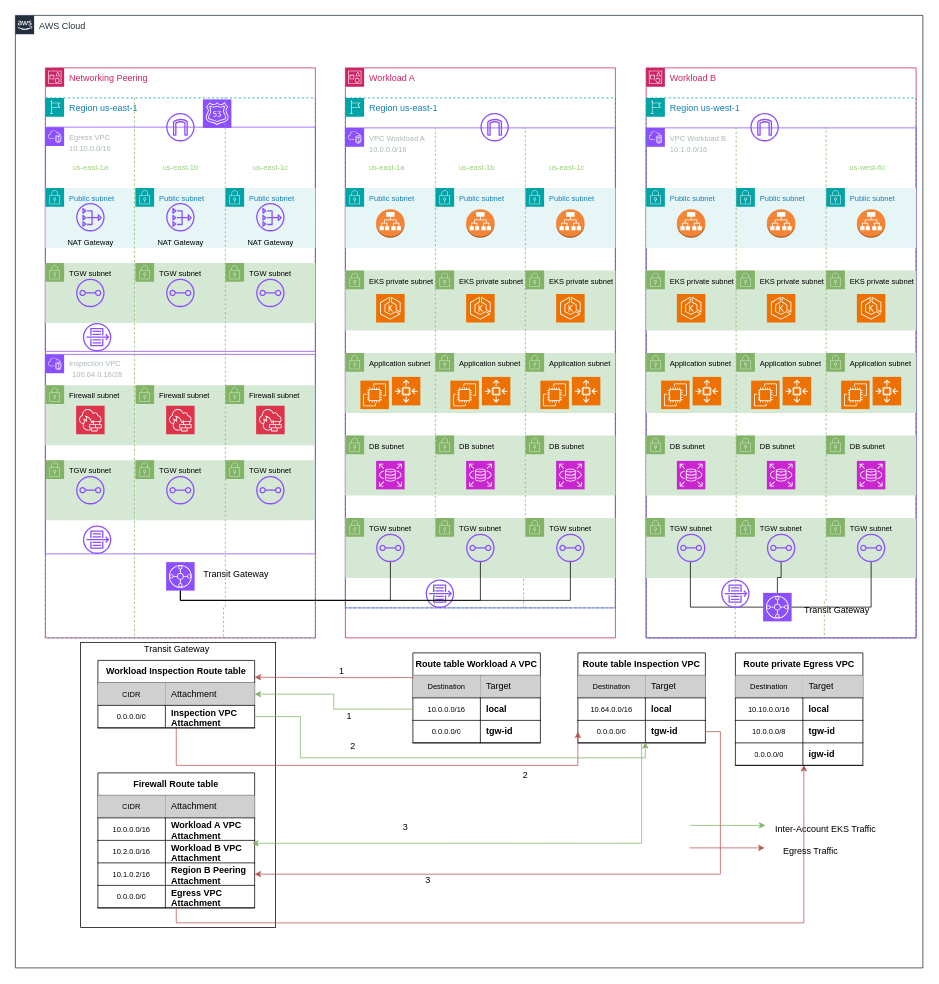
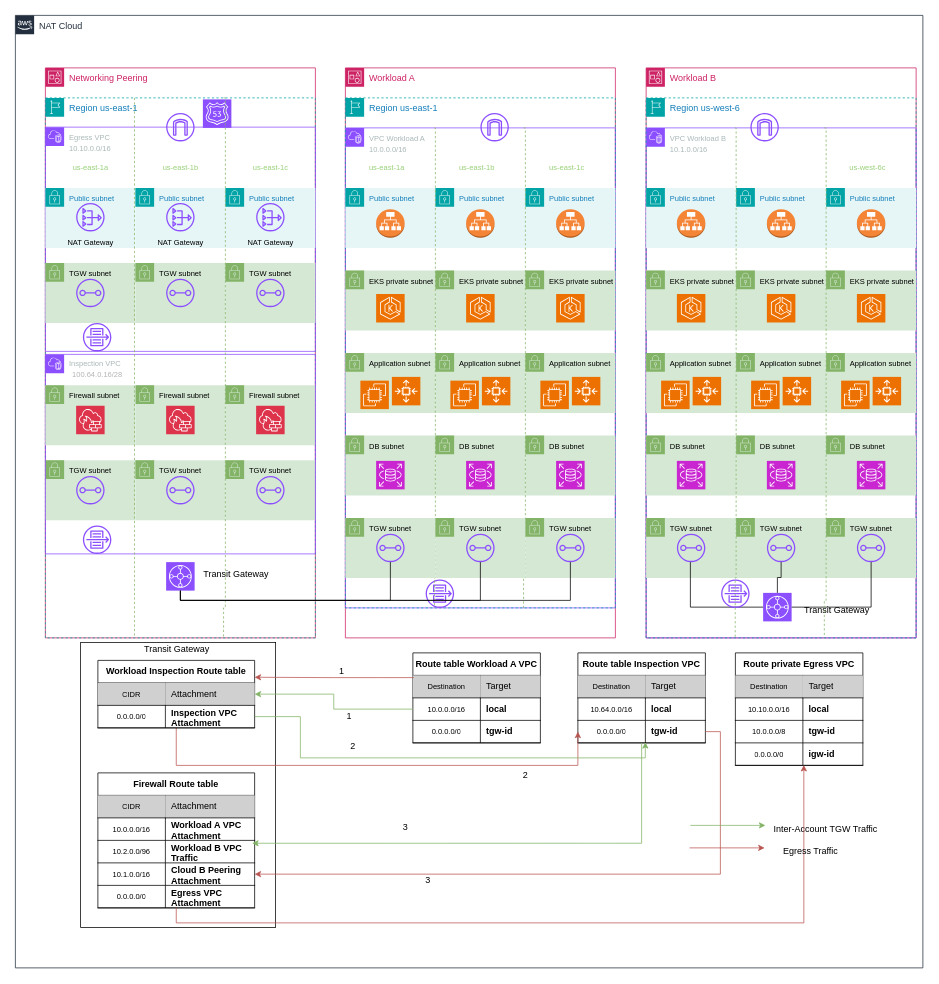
- <mxCell id="3" value="AWS Cloud" style="points=[[0,0],[0.25,0],[0.5,0],[0.75,0],[1,0],[1,0.25],[1,0.5],[1,0.75],[1,1],[0.75,1],[0.5,1],[0.25,1],[0,1],[0,0.75],[0,0.5],[0,0.25]];outlineConnect=0;gradientColor=none;html=1;whiteSpace=wrap;fontSize=12;fontStyle=0;container=1;pointerEvents=0;collapsible=0;recursiveResize=0;shape=mxgraph.aws4.group;grIcon=mxgraph.aws4.group_aws_cloud_alt;strokeColor=#232F3E;fillColor=none;verticalAlign=top;align=left;spacingLeft=30;fontColor=#232F3E;dashed=0;" parent="1" vertex="1"><mxGeometry x="20" y="20" width="1210" height="1270" as="geometry" /></mxCell>
+ <mxCell id="3" value="NAT Cloud" style="points=[[0,0],[0.25,0],[0.5,0],[0.75,0],[1,0],[1,0.25],[1,0.5],[1,0.75],[1,1],[0.75,1],[0.5,1],[0.25,1],[0,1],[0,0.75],[0,0.5],[0,0.25]];outlineConnect=0;gradientColor=none;html=1;whiteSpace=wrap;fontSize=12;fontStyle=0;container=1;pointerEvents=0;collapsible=0;recursiveResize=0;shape=mxgraph.aws4.group;grIcon=mxgraph.aws4.group_aws_cloud_alt;strokeColor=#232F3E;fillColor=none;verticalAlign=top;align=left;spacingLeft=30;fontColor=#232F3E;dashed=0;" parent="1" vertex="1"><mxGeometry x="20" y="20" width="1210" height="1270" as="geometry" /></mxCell>
- <mxCell id="86" value="&lt;div&gt;Region us-west-1&lt;/div&gt;" style="points=[[0,0,0,0,0],[0,0.25,0,0,0],[0,0.5,0,0,0],[0,0.75,0,0,0],[0,1,0,0,0],[0.25,0,0,0,0],[0.33,1,0,0,0],[0.5,0,0,0,0],[0.5,1,0,0,0],[0.75,0,0,0,0],[0.75,1,0,0,0],[1,0,0,0,0],[1,0.25,0,0,0],[1,0.5,0,0,0],[1,0.75,0,0,0],[1,1,0,0,0]];outlineConnect=0;gradientColor=none;html=1;whiteSpace=wrap;fontSize=12;fontStyle=0;container=1;pointerEvents=0;collapsible=0;recursiveResize=0;shape=mxgraph.aws4.group;grIcon=mxgraph.aws4.group_region;strokeColor=#00A4A6;fillColor=none;verticalAlign=top;align=left;spacingLeft=30;fontColor=#147EBA;dashed=1;" vertex="1" parent="85"><mxGeometry y="-40" width="360" height="720" as="geometry" /></mxCell>
+ <mxCell id="86" value="&lt;div&gt;Region us-west-6&lt;/div&gt;" style="points=[[0,0,0,0,0],[0,0.25,0,0,0],[0,0.5,0,0,0],[0,0.75,0,0,0],[0,1,0,0,0],[0.25,0,0,0,0],[0.33,1,0,0,0],[0.5,0,0,0,0],[0.5,1,0,0,0],[0.75,0,0,0,0],[0.75,1,0,0,0],[1,0,0,0,0],[1,0.25,0,0,0],[1,0.5,0,0,0],[1,0.75,0,0,0],[1,1,0,0,0]];outlineConnect=0;gradientColor=none;html=1;whiteSpace=wrap;fontSize=12;fontStyle=0;container=1;pointerEvents=0;collapsible=0;recursiveResize=0;shape=mxgraph.aws4.group;grIcon=mxgraph.aws4.group_region;strokeColor=#00A4A6;fillColor=none;verticalAlign=top;align=left;spacingLeft=30;fontColor=#147EBA;dashed=1;" vertex="1" parent="85"><mxGeometry y="-40" width="360" height="720" as="geometry" /></mxCell>
- <mxCell id="191" value="Inter-Account EKS Traffic" style="text;html=1;align=center;verticalAlign=middle;resizable=0;points=[];autosize=1;strokeColor=none;fillColor=none;" vertex="1" parent="3"><mxGeometry x="1000" y="1070" width="160" height="30" as="geometry" /></mxCell>
+ <mxCell id="191" value="Inter-Account TGW Traffic" style="text;html=1;align=center;verticalAlign=middle;resizable=0;points=[];autosize=1;strokeColor=none;fillColor=none;" vertex="1" parent="3"><mxGeometry x="1000" y="1070" width="160" height="30" as="geometry" /></mxCell>
- <mxCell id="179" value="&lt;font style=&quot;font-size: 10px;&quot;&gt;10.2.0.0/16&lt;/font&gt;" style="shape=partialRectangle;connectable=0;fillColor=none;top=0;left=0;bottom=0;right=0;fontStyle=0;overflow=hidden;html=1;whiteSpace=wrap;" vertex="1" parent="178"><mxGeometry width="90.0" height="30" as="geometry"><mxRectangle width="90.0" height="30" as="alternateBounds" /></mxGeometry></mxCell>
+ <mxCell id="179" value="&lt;font style=&quot;font-size: 10px;&quot;&gt;10.2.0.0/96&lt;/font&gt;" style="shape=partialRectangle;connectable=0;fillColor=none;top=0;left=0;bottom=0;right=0;fontStyle=0;overflow=hidden;html=1;whiteSpace=wrap;" vertex="1" parent="178"><mxGeometry width="90.0" height="30" as="geometry"><mxRectangle width="90.0" height="30" as="alternateBounds" /></mxGeometry></mxCell>
- <mxCell id="180" value="Workload B VPC Attachment" style="shape=partialRectangle;connectable=0;fillColor=none;top=0;left=0;bottom=0;right=0;align=left;spacingLeft=6;fontStyle=1;overflow=hidden;html=1;whiteSpace=wrap;" vertex="1" parent="178"><mxGeometry x="90.0" width="119.0" height="30" as="geometry"><mxRectangle width="119.0" height="30" as="alternateBounds" /></mxGeometry></mxCell>
+ <mxCell id="180" value="Workload B VPC Traffic" style="shape=partialRectangle;connectable=0;fillColor=none;top=0;left=0;bottom=0;right=0;align=left;spacingLeft=6;fontStyle=1;overflow=hidden;html=1;whiteSpace=wrap;" vertex="1" parent="178"><mxGeometry x="90.0" width="119.0" height="30" as="geometry"><mxRectangle width="119.0" height="30" as="alternateBounds" /></mxGeometry></mxCell>
- <mxCell id="182" value="&lt;font style=&quot;font-size: 10px;&quot;&gt;10.1.0.2/16&lt;/font&gt;" style="shape=partialRectangle;connectable=0;fillColor=none;top=0;left=0;bottom=0;right=0;fontStyle=0;overflow=hidden;html=1;whiteSpace=wrap;" vertex="1" parent="181"><mxGeometry width="90.0" height="30" as="geometry"><mxRectangle width="90.0" height="30" as="alternateBounds" /></mxGeometry></mxCell>
+ <mxCell id="182" value="&lt;font style=&quot;font-size: 10px;&quot;&gt;10.1.0.0/16&lt;/font&gt;" style="shape=partialRectangle;connectable=0;fillColor=none;top=0;left=0;bottom=0;right=0;fontStyle=0;overflow=hidden;html=1;whiteSpace=wrap;" vertex="1" parent="181"><mxGeometry width="90.0" height="30" as="geometry"><mxRectangle width="90.0" height="30" as="alternateBounds" /></mxGeometry></mxCell>
- <mxCell id="183" value="&lt;div&gt;&lt;/div&gt;&lt;div&gt;Region B Peering Attachment&lt;/div&gt;" style="shape=partialRectangle;connectable=0;fillColor=none;top=0;left=0;bottom=0;right=0;align=left;spacingLeft=6;fontStyle=1;overflow=hidden;html=1;whiteSpace=wrap;" vertex="1" parent="181"><mxGeometry x="90.0" width="119.0" height="30" as="geometry"><mxRectangle width="119.0" height="30" as="alternateBounds" /></mxGeometry></mxCell>
+ <mxCell id="183" value="&lt;div&gt;&lt;/div&gt;&lt;div&gt;Cloud B Peering Attachment&lt;/div&gt;" style="shape=partialRectangle;connectable=0;fillColor=none;top=0;left=0;bottom=0;right=0;align=left;spacingLeft=6;fontStyle=1;overflow=hidden;html=1;whiteSpace=wrap;" vertex="1" parent="181"><mxGeometry x="90.0" width="119.0" height="30" as="geometry"><mxRectangle width="119.0" height="30" as="alternateBounds" /></mxGeometry></mxCell>
